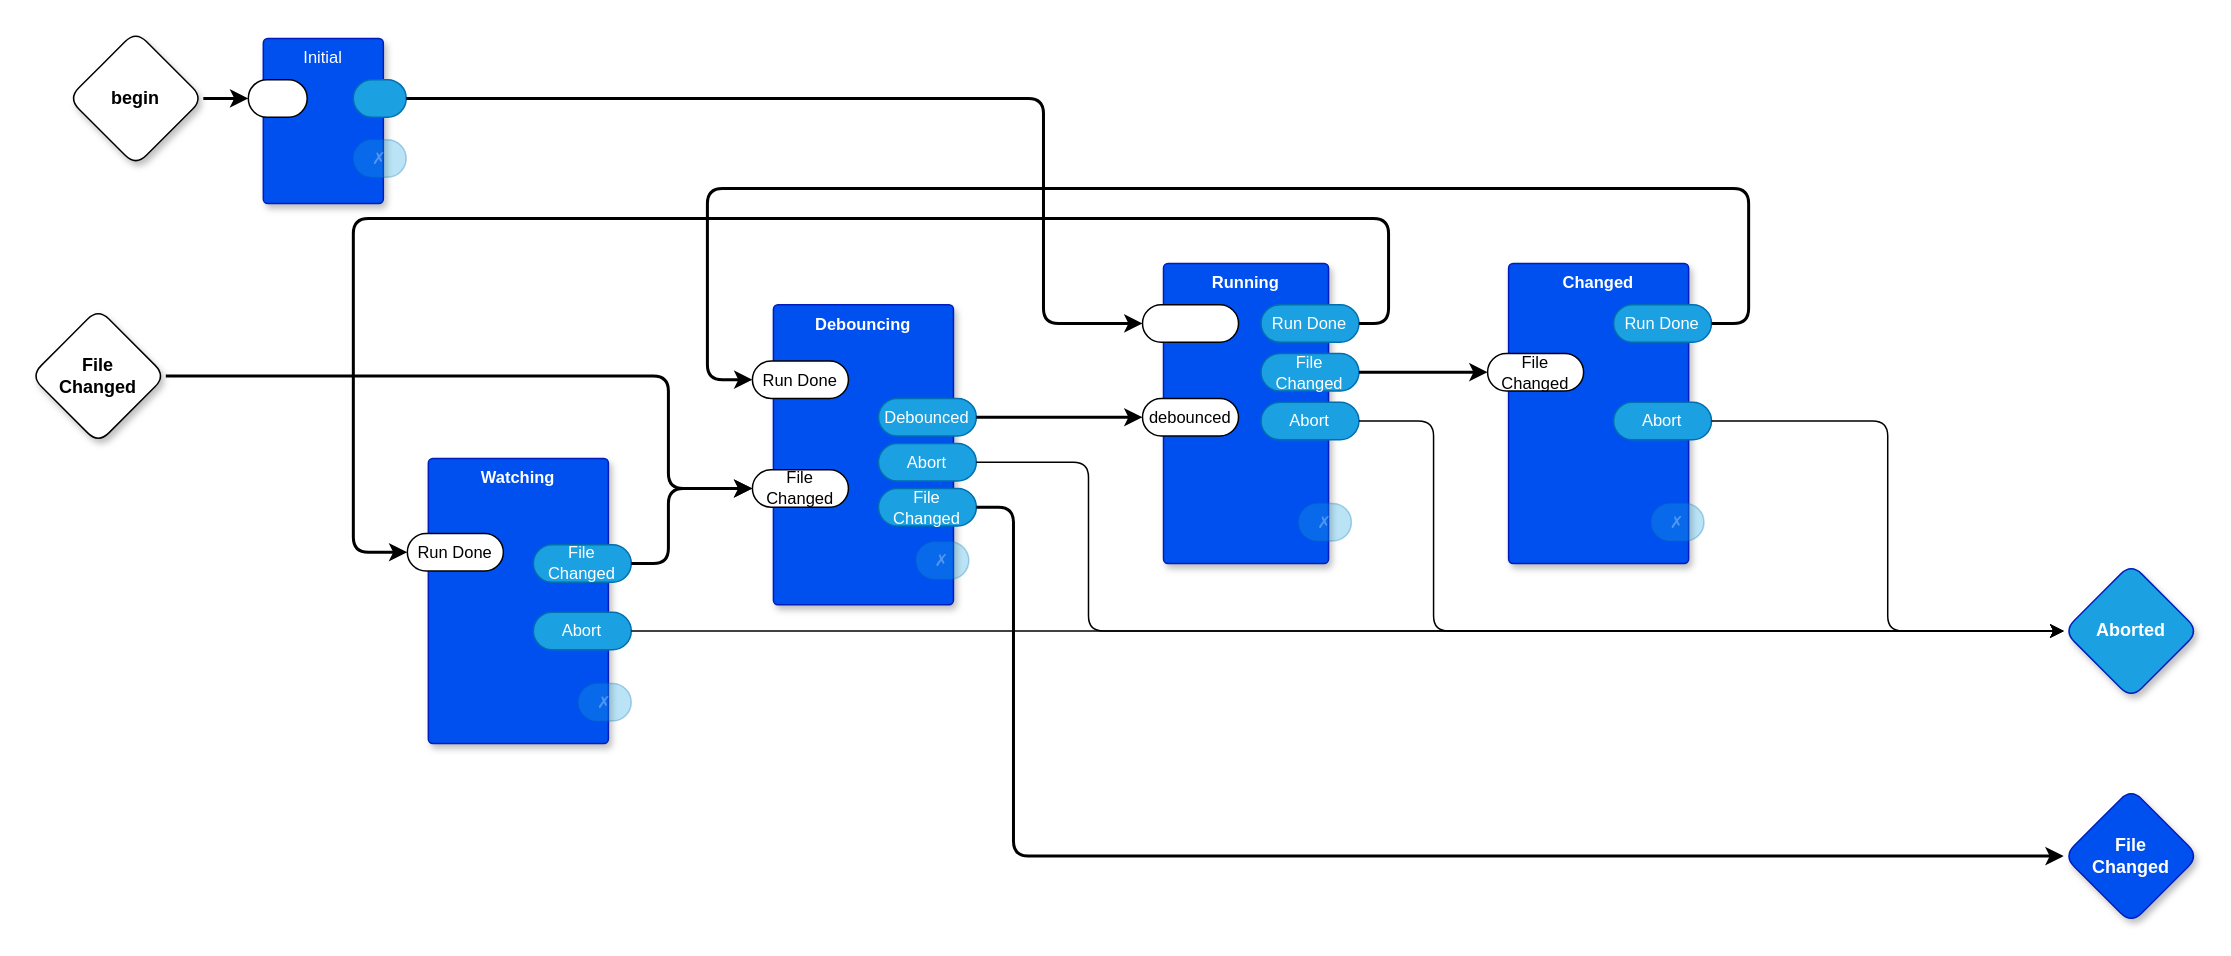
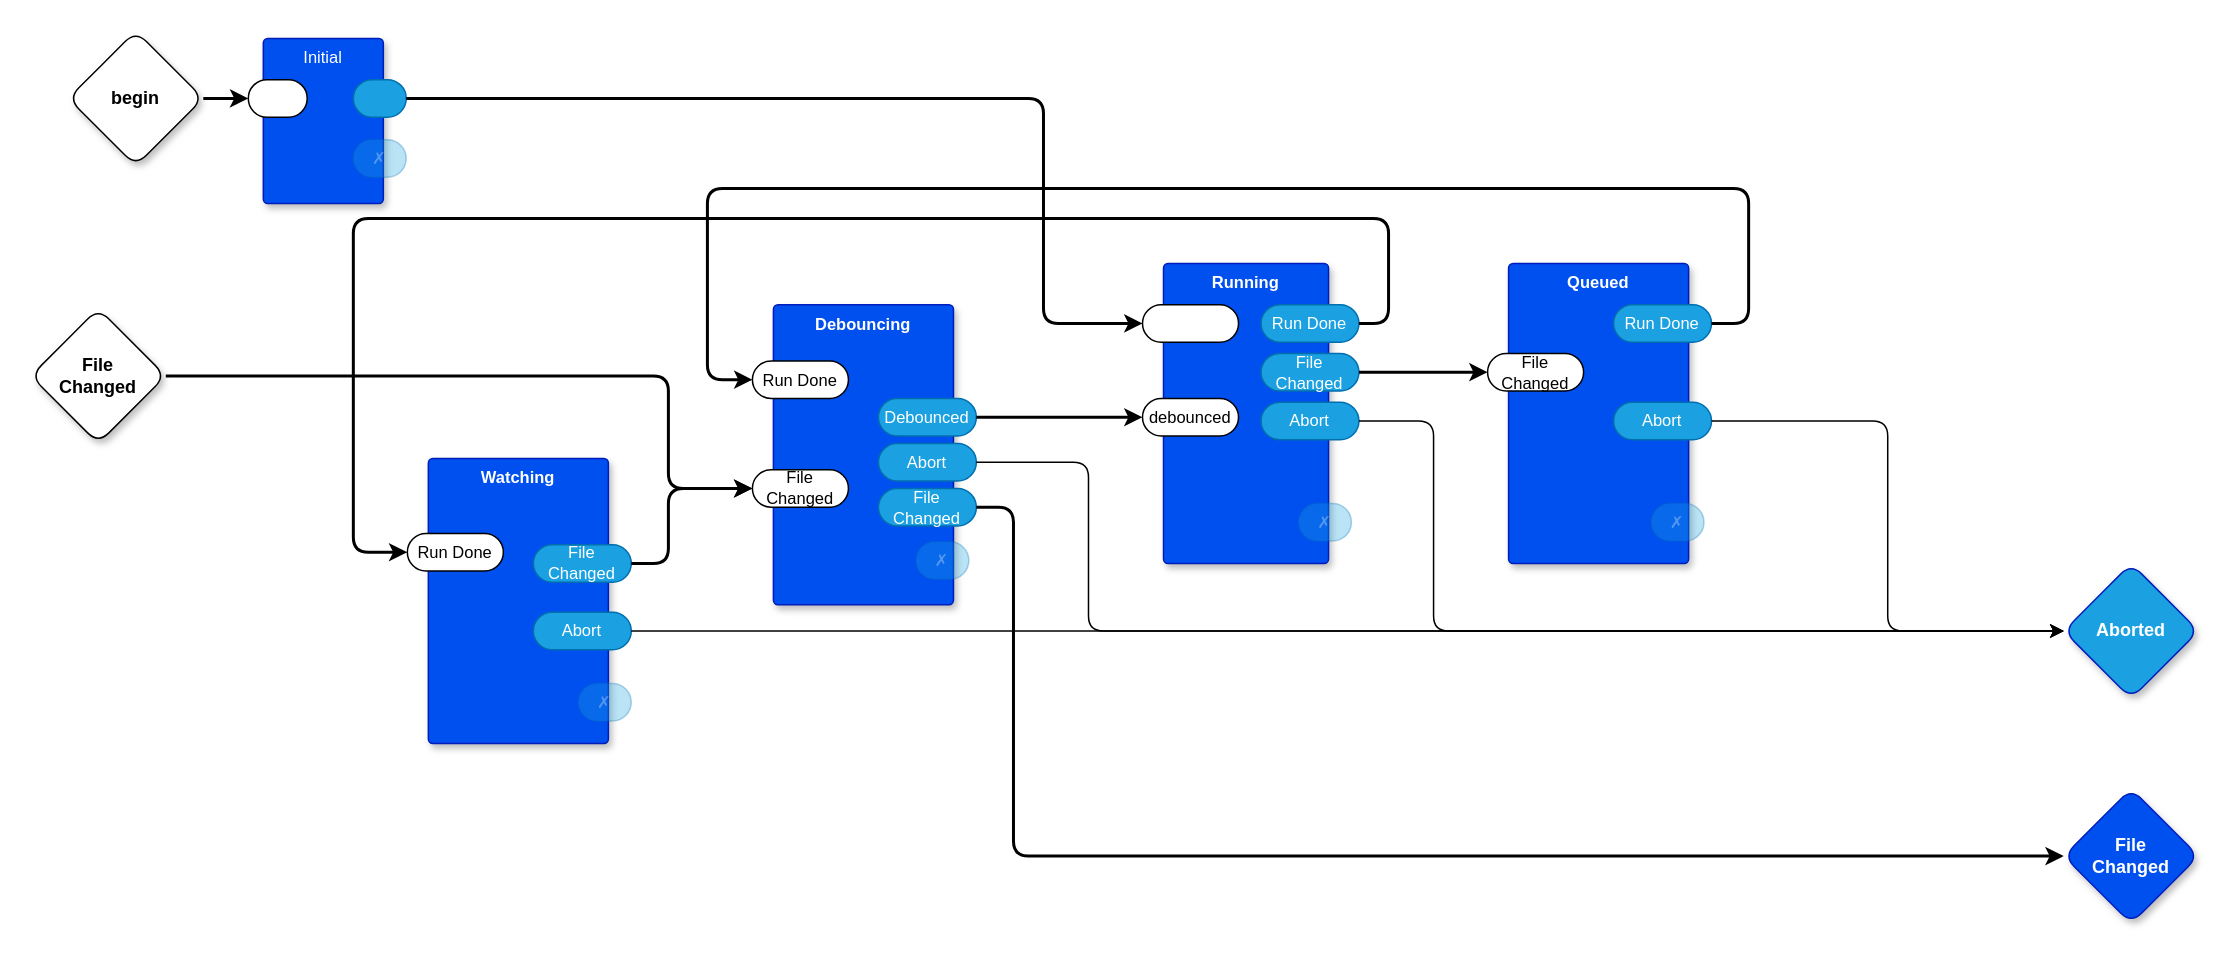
- <mxCell id="15" value="Changed" style="rounded=1;whiteSpace=wrap;html=1;sketch=0;container=1;recursiveResize=0;verticalAlign=top;arcSize=6;fontStyle=1;autosize=0;points=[];absoluteArcSize=1;shadow=1;strokeColor=#001DBC;fillColor=#0050ef;fontColor=#ffffff;fontFamily=Helvetica;fontSize=11;" vertex="1" parent="1"><mxGeometry x="1005" y="175" width="120" height="200" as="geometry"><mxRectangle x="-98" y="-1230" width="99" height="26" as="alternateBounds" /></mxGeometry></mxCell>
+ <mxCell id="15" value="Queued" style="rounded=1;whiteSpace=wrap;html=1;sketch=0;container=1;recursiveResize=0;verticalAlign=top;arcSize=6;fontStyle=1;autosize=0;points=[];absoluteArcSize=1;shadow=1;strokeColor=#001DBC;fillColor=#0050ef;fontColor=#ffffff;fontFamily=Helvetica;fontSize=11;" vertex="1" parent="1"><mxGeometry x="1005" y="175" width="120" height="200" as="geometry"><mxRectangle x="-98" y="-1230" width="99" height="26" as="alternateBounds" /></mxGeometry></mxCell>
